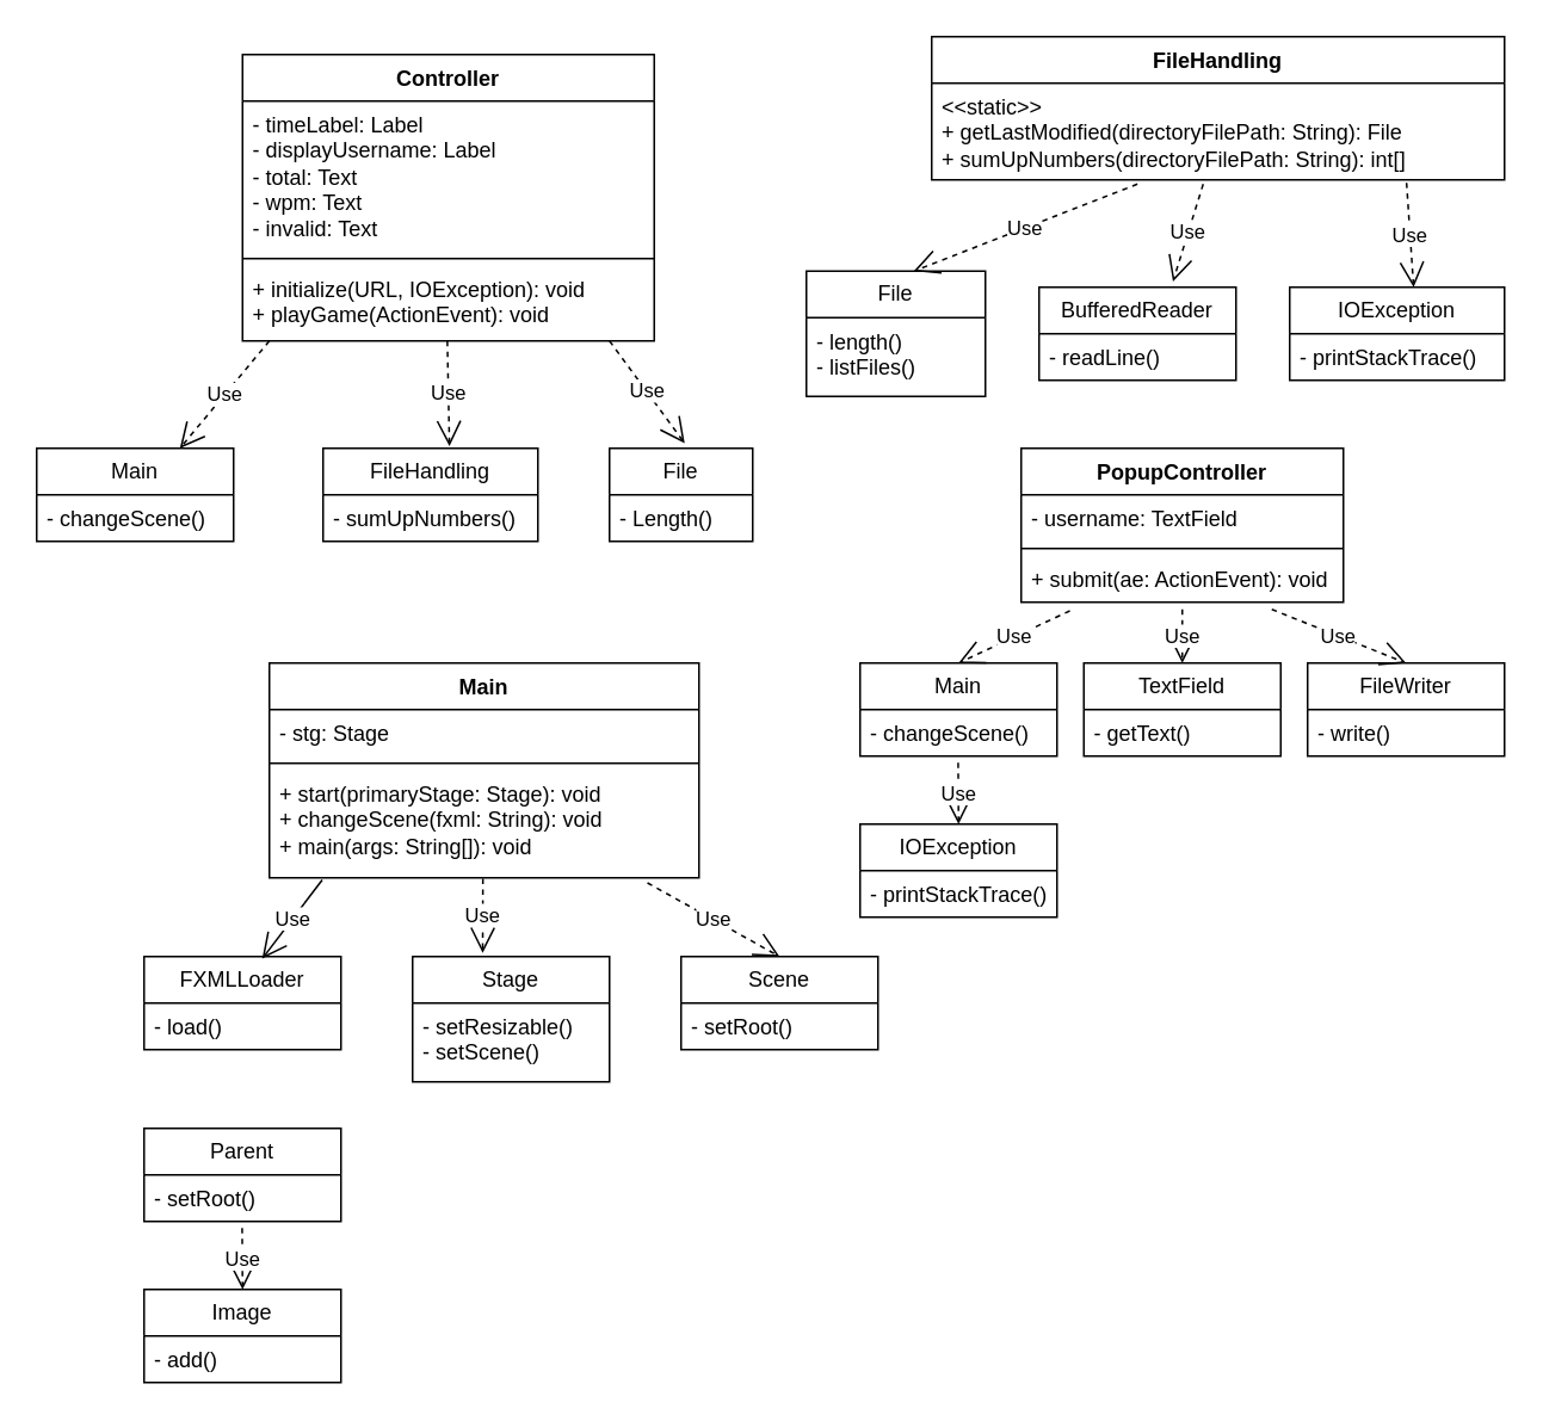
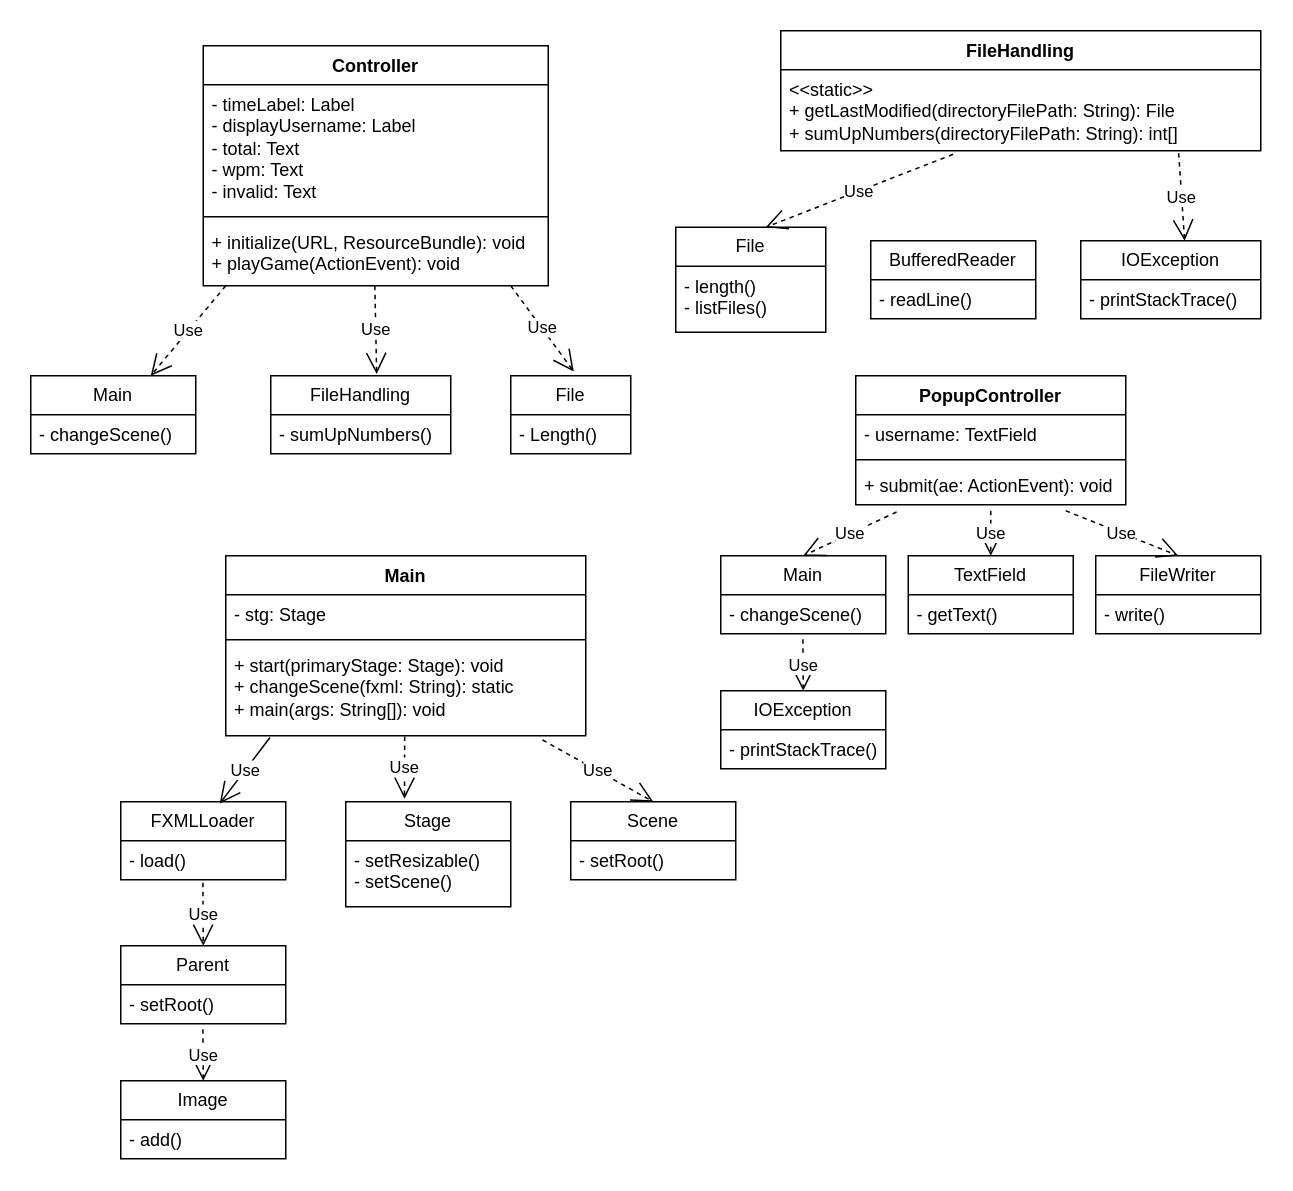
- <mxCell id="24" value="Use" style="endArrow=open;endSize=12;dashed=1;html=1;rounded=0;exitX=0.474;exitY=1.044;exitDx=0;exitDy=0;exitPerimeter=0;entryX=0.68;entryY=-0.062;entryDx=0;entryDy=0;entryPerimeter=0;" edge="1" parent="1" source="16" target="20"><mxGeometry width="160" relative="1" as="geometry"><mxPoint x="644.92" y="112.376" as="sourcePoint" /><mxPoint x="520" y="161" as="targetPoint" /></mxGeometry></mxCell>
- <mxCell id="5" value="+ initialize(URL, IOException): void&lt;div&gt;+ playGame(ActionEvent): void&lt;/div&gt;" style="text;strokeColor=none;fillColor=none;align=left;verticalAlign=top;spacingLeft=4;spacingRight=4;overflow=hidden;rotatable=0;points=[[0,0.5],[1,0.5]];portConstraint=eastwest;whiteSpace=wrap;html=1;" vertex="1" parent="2"><mxGeometry y="118" width="230" height="42" as="geometry" /></mxCell>
+ <mxCell id="5" value="+ initialize(URL, ResourceBundle): void&lt;div&gt;+ playGame(ActionEvent): void&lt;/div&gt;" style="text;strokeColor=none;fillColor=none;align=left;verticalAlign=top;spacingLeft=4;spacingRight=4;overflow=hidden;rotatable=0;points=[[0,0.5],[1,0.5]];portConstraint=eastwest;whiteSpace=wrap;html=1;" vertex="1" parent="2"><mxGeometry y="118" width="230" height="42" as="geometry" /></mxCell>
- <mxCell id="29" value="+ start(primaryStage: Stage): void&lt;div&gt;+ changeScene(fxml: String): void&lt;/div&gt;&lt;div&gt;+ main(args: String[]): void&lt;/div&gt;" style="text;strokeColor=none;fillColor=none;align=left;verticalAlign=top;spacingLeft=4;spacingRight=4;overflow=hidden;rotatable=0;points=[[0,0.5],[1,0.5]];portConstraint=eastwest;whiteSpace=wrap;html=1;" vertex="1" parent="26"><mxGeometry y="60" width="240" height="60" as="geometry" /></mxCell>
+ <mxCell id="29" value="+ start(primaryStage: Stage): void&lt;div&gt;+ changeScene(fxml: String): static&lt;/div&gt;&lt;div&gt;+ main(args: String[]): void&lt;/div&gt;" style="text;strokeColor=none;fillColor=none;align=left;verticalAlign=top;spacingLeft=4;spacingRight=4;overflow=hidden;rotatable=0;points=[[0,0.5],[1,0.5]];portConstraint=eastwest;whiteSpace=wrap;html=1;" vertex="1" parent="26"><mxGeometry y="60" width="240" height="60" as="geometry" /></mxCell>
+ <mxCell id="43" value="Use" style="endArrow=open;endSize=12;dashed=1;html=1;rounded=0;exitX=0.498;exitY=1.077;exitDx=0;exitDy=0;exitPerimeter=0;entryX=0.5;entryY=0;entryDx=0;entryDy=0;" edge="1" parent="1" source="31" target="36"><mxGeometry width="160" relative="1" as="geometry"><mxPoint x="370" y="580" as="sourcePoint" /><mxPoint x="530" y="580" as="targetPoint" /></mxGeometry></mxCell>
